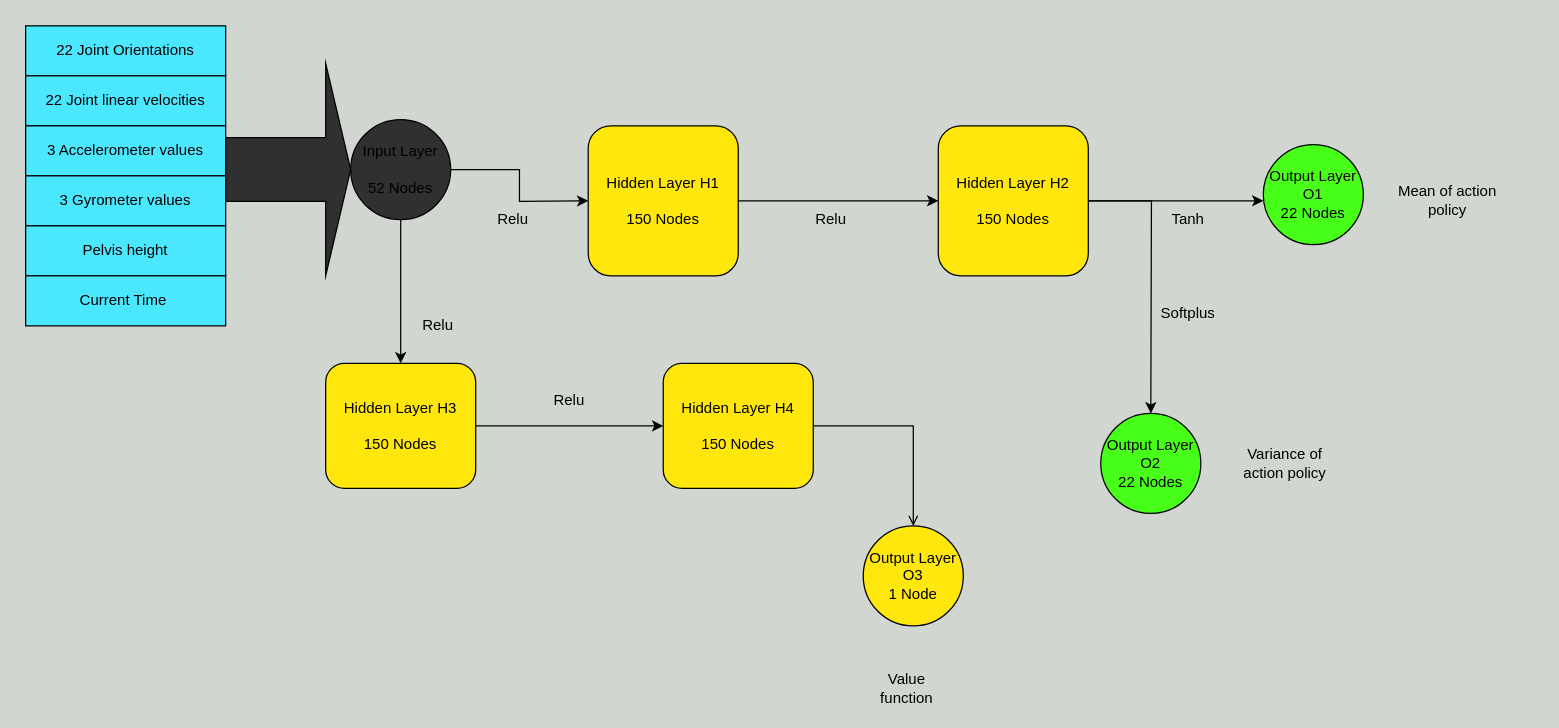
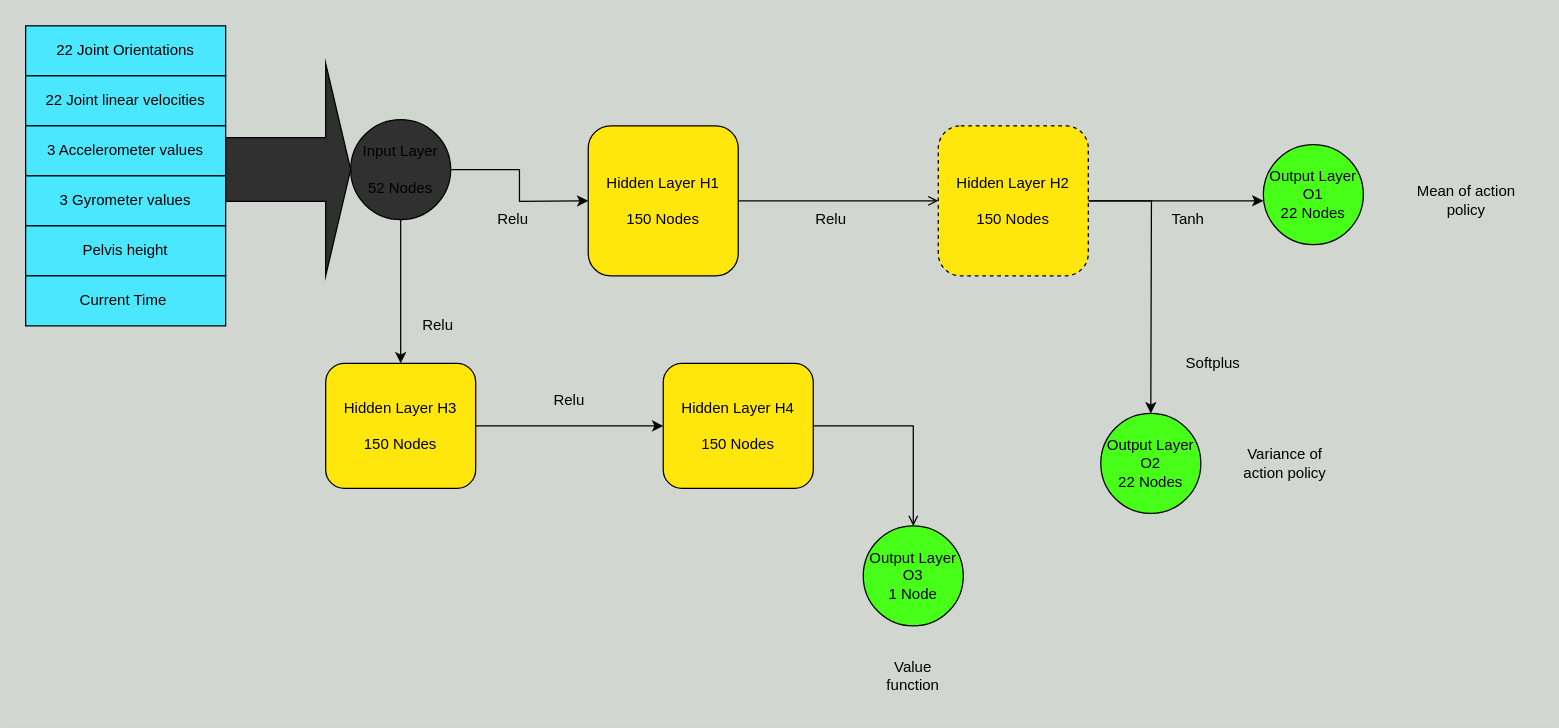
- <mxCell id="12" style="edgeStyle=orthogonalEdgeStyle;rounded=0;orthogonalLoop=1;jettySize=auto;html=1;entryX=0;entryY=0.5;entryDx=0;entryDy=0;" parent="1" source="13" target="16" edge="1"><mxGeometry relative="1" as="geometry" /></mxCell>
+ <mxCell id="12" style="edgeStyle=orthogonalEdgeStyle;rounded=0;orthogonalLoop=1;jettySize=auto;html=1;entryX=0;entryY=0.5;entryDx=0;entryDy=0;endArrow=open;" parent="1" source="13" target="16" edge="1"><mxGeometry relative="1" as="geometry" /></mxCell>
- <mxCell id="16" value="&lt;div&gt;Hidden Layer H2&lt;/div&gt;&lt;div&gt;&lt;br&gt;&lt;/div&gt;150 Nodes" style="rounded=1;whiteSpace=wrap;html=1;fillColor=#FFE70D;" parent="1" vertex="1"><mxGeometry x="750" y="100" width="120" height="120" as="geometry" /></mxCell>
+ <mxCell id="16" value="&lt;div&gt;Hidden Layer H2&lt;/div&gt;&lt;div&gt;&lt;br&gt;&lt;/div&gt;150 Nodes" style="rounded=1;whiteSpace=wrap;html=1;fillColor=#FFE70D;dashed=1;" parent="1" vertex="1"><mxGeometry x="750" y="100" width="120" height="120" as="geometry" /></mxCell>
- <mxCell id="30" value="Mean of action policy" style="text;html=1;strokeColor=none;fillColor=none;align=center;verticalAlign=middle;whiteSpace=wrap;rounded=0;" parent="1" vertex="1"><mxGeometry x="1105" y="130" width="105" height="60" as="geometry" /></mxCell>
+ <mxCell id="30" value="Mean of action policy" style="text;html=1;strokeColor=none;fillColor=none;align=center;verticalAlign=middle;whiteSpace=wrap;rounded=0;" parent="1" vertex="1"><mxGeometry x="1120" y="130" width="105" height="60" as="geometry" /></mxCell>
- <mxCell id="29" value="Softplus" style="text;html=1;strokeColor=none;fillColor=none;align=center;verticalAlign=middle;whiteSpace=wrap;rounded=0;" parent="1" vertex="1"><mxGeometry x="930" y="240" width="40" height="20" as="geometry" /></mxCell>
+ <mxCell id="29" value="Softplus" style="text;html=1;strokeColor=none;fillColor=none;align=center;verticalAlign=middle;whiteSpace=wrap;rounded=0;" parent="1" vertex="1"><mxGeometry x="950" y="280" width="40" height="20" as="geometry" /></mxCell>
- <mxCell id="28" value="&lt;div&gt;Output Layer O3&lt;/div&gt;&lt;div&gt;1 Node&lt;br&gt;&lt;/div&gt;" style="ellipse;whiteSpace=wrap;html=1;aspect=fixed;fillColor=#ffe70d;" parent="1" vertex="1"><mxGeometry x="690" y="420" width="80" height="80" as="geometry" /></mxCell>
+ <mxCell id="28" value="&lt;div&gt;Output Layer O3&lt;/div&gt;&lt;div&gt;1 Node&lt;br&gt;&lt;/div&gt;" style="ellipse;whiteSpace=wrap;html=1;aspect=fixed;fillColor=#47FF19;" parent="1" vertex="1"><mxGeometry x="690" y="420" width="80" height="80" as="geometry" /></mxCell>
- <mxCell id="32" value="Value function" style="text;html=1;strokeColor=none;fillColor=none;align=center;verticalAlign=middle;whiteSpace=wrap;rounded=0;" parent="1" vertex="1"><mxGeometry x="695" y="530" width="60" height="40" as="geometry" /></mxCell>
+ <mxCell id="32" value="Value function" style="text;html=1;strokeColor=none;fillColor=none;align=center;verticalAlign=middle;whiteSpace=wrap;rounded=0;" parent="1" vertex="1"><mxGeometry x="700" y="520" width="60" height="40" as="geometry" /></mxCell>
